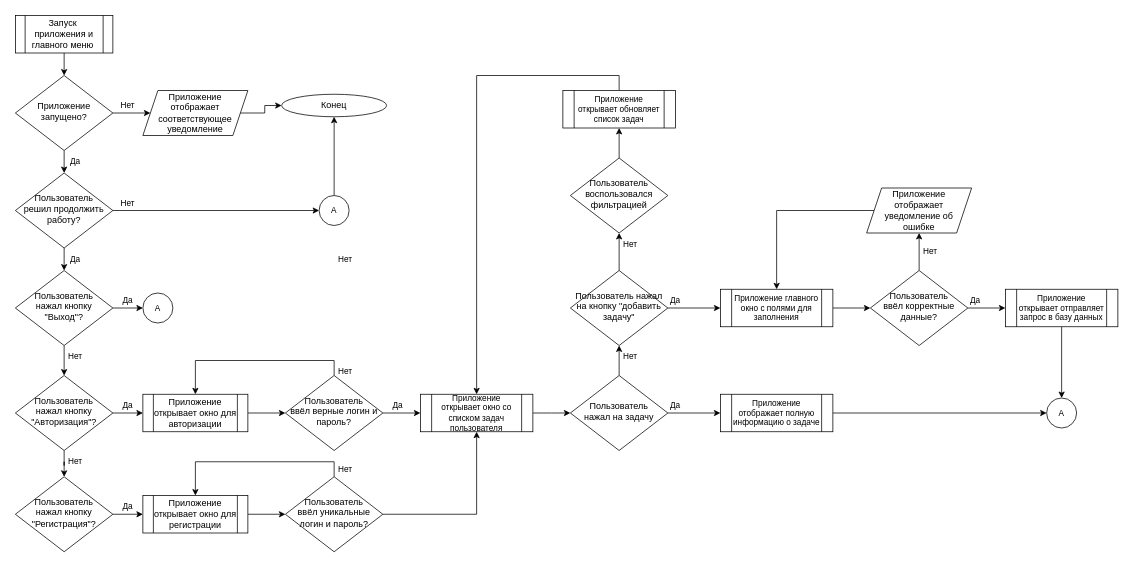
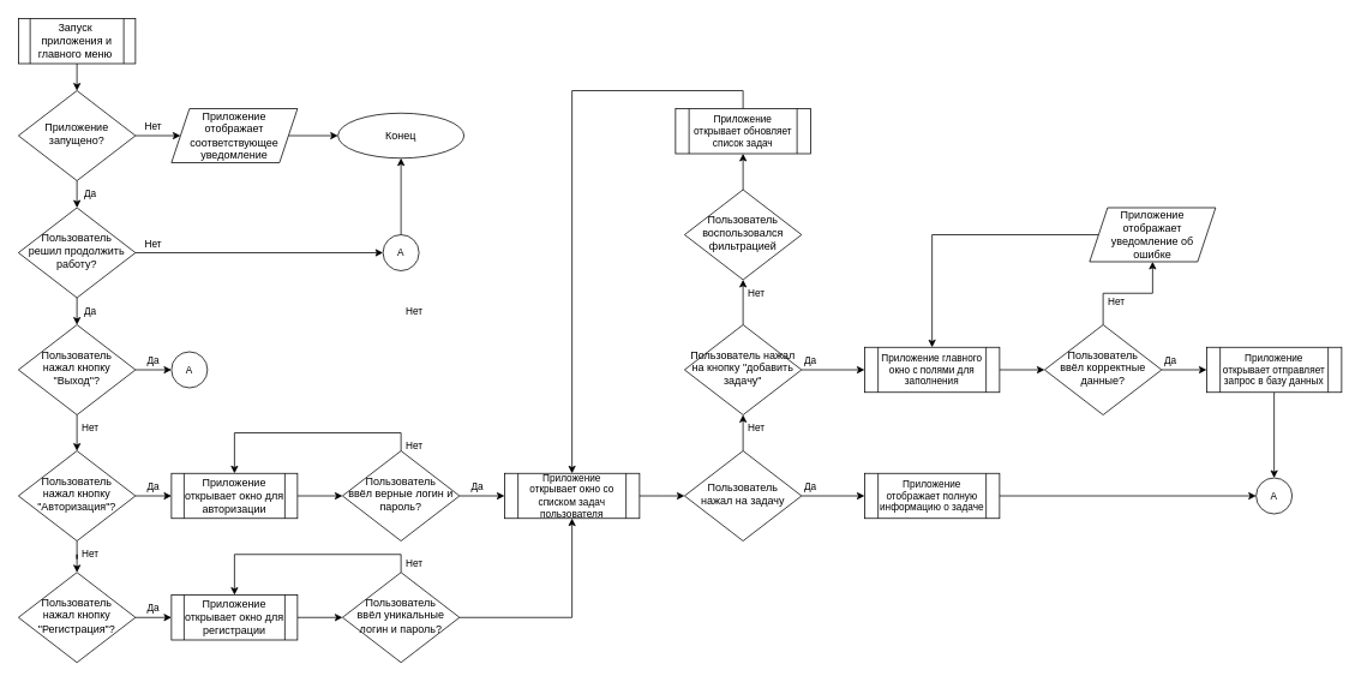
- <mxCell id="9" value="Конец" style="ellipse;whiteSpace=wrap;html=1;" parent="1" vertex="1"><mxGeometry x="375" y="125" width="140" height="30" as="geometry" /></mxCell>
+ <mxCell id="9" value="Конец" style="ellipse;whiteSpace=wrap;html=1;" parent="1" vertex="1"><mxGeometry x="375" y="125" width="140" height="50" as="geometry" /></mxCell>
- <mxCell id="65" value="Приложение &lt;br&gt;отображает уведомление об &lt;br&gt;ошибке" style="shape=parallelogram;perimeter=parallelogramPerimeter;whiteSpace=wrap;html=1;fixedSize=1;" vertex="1" parent="1"><mxGeometry x="1155" y="250" width="140" height="60" as="geometry" /></mxCell>
+ <mxCell id="65" value="Приложение &lt;br&gt;отображает уведомление об &lt;br&gt;ошибке" style="shape=parallelogram;perimeter=parallelogramPerimeter;whiteSpace=wrap;html=1;fixedSize=1;" vertex="1" parent="1"><mxGeometry x="1210" y="230" width="140" height="60" as="geometry" /></mxCell>
